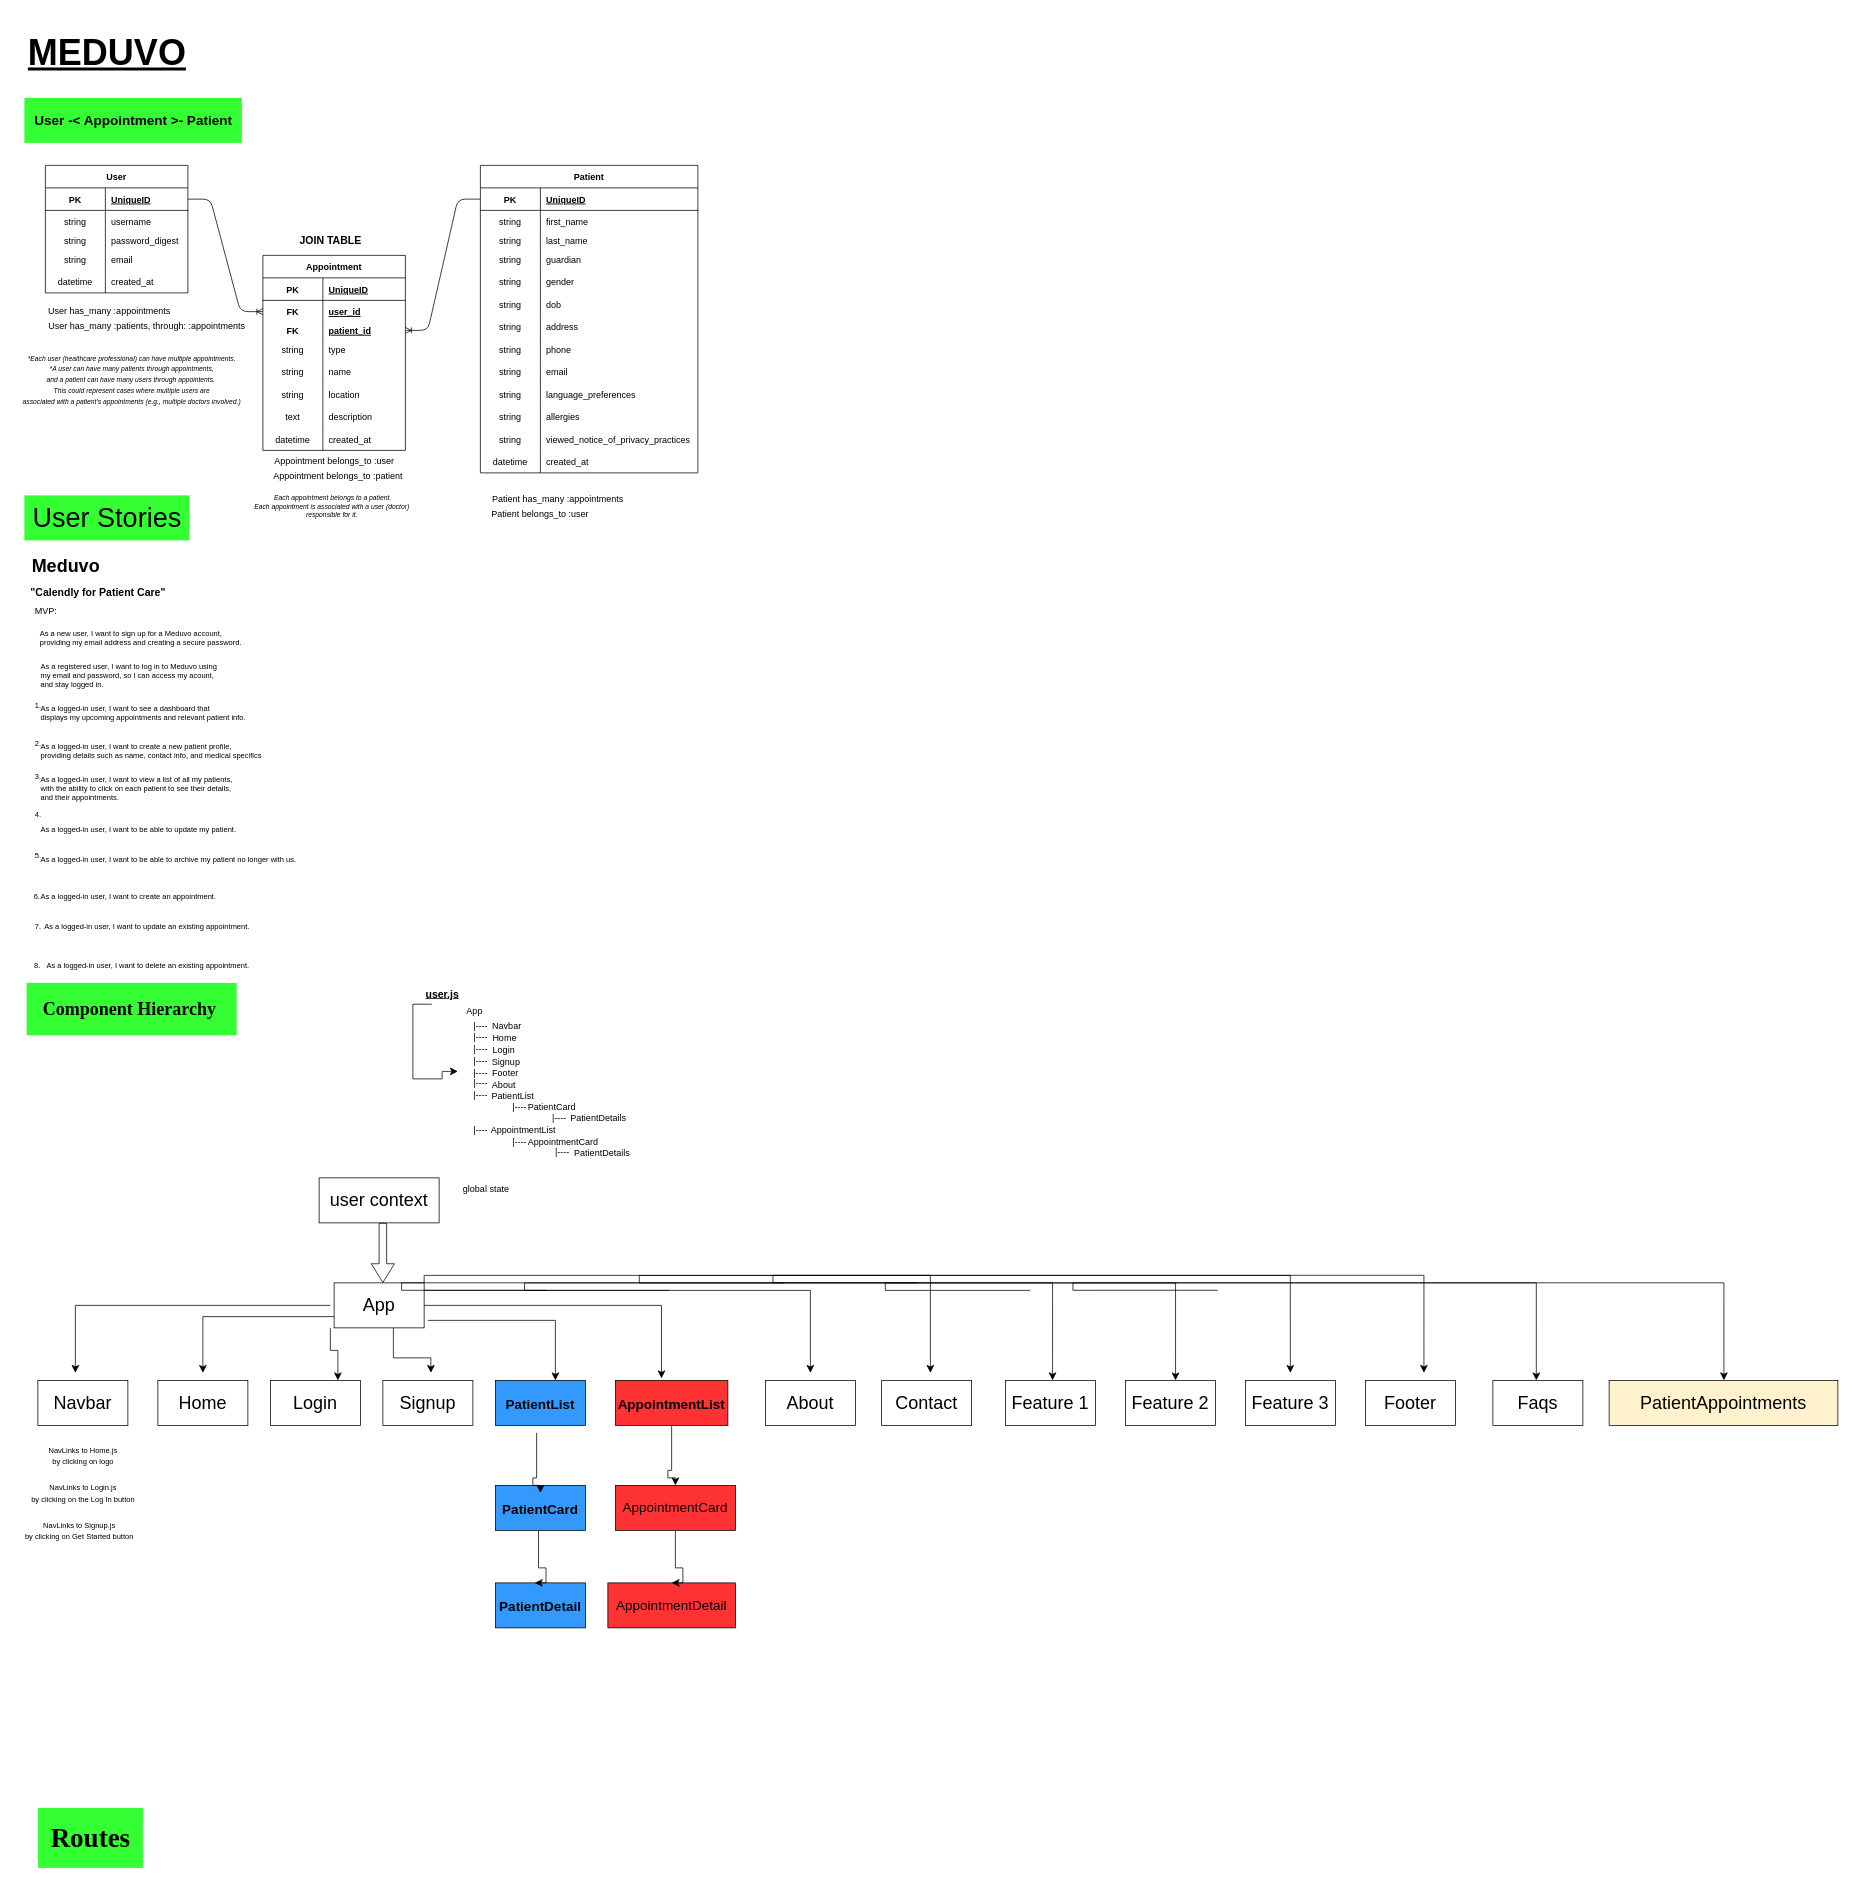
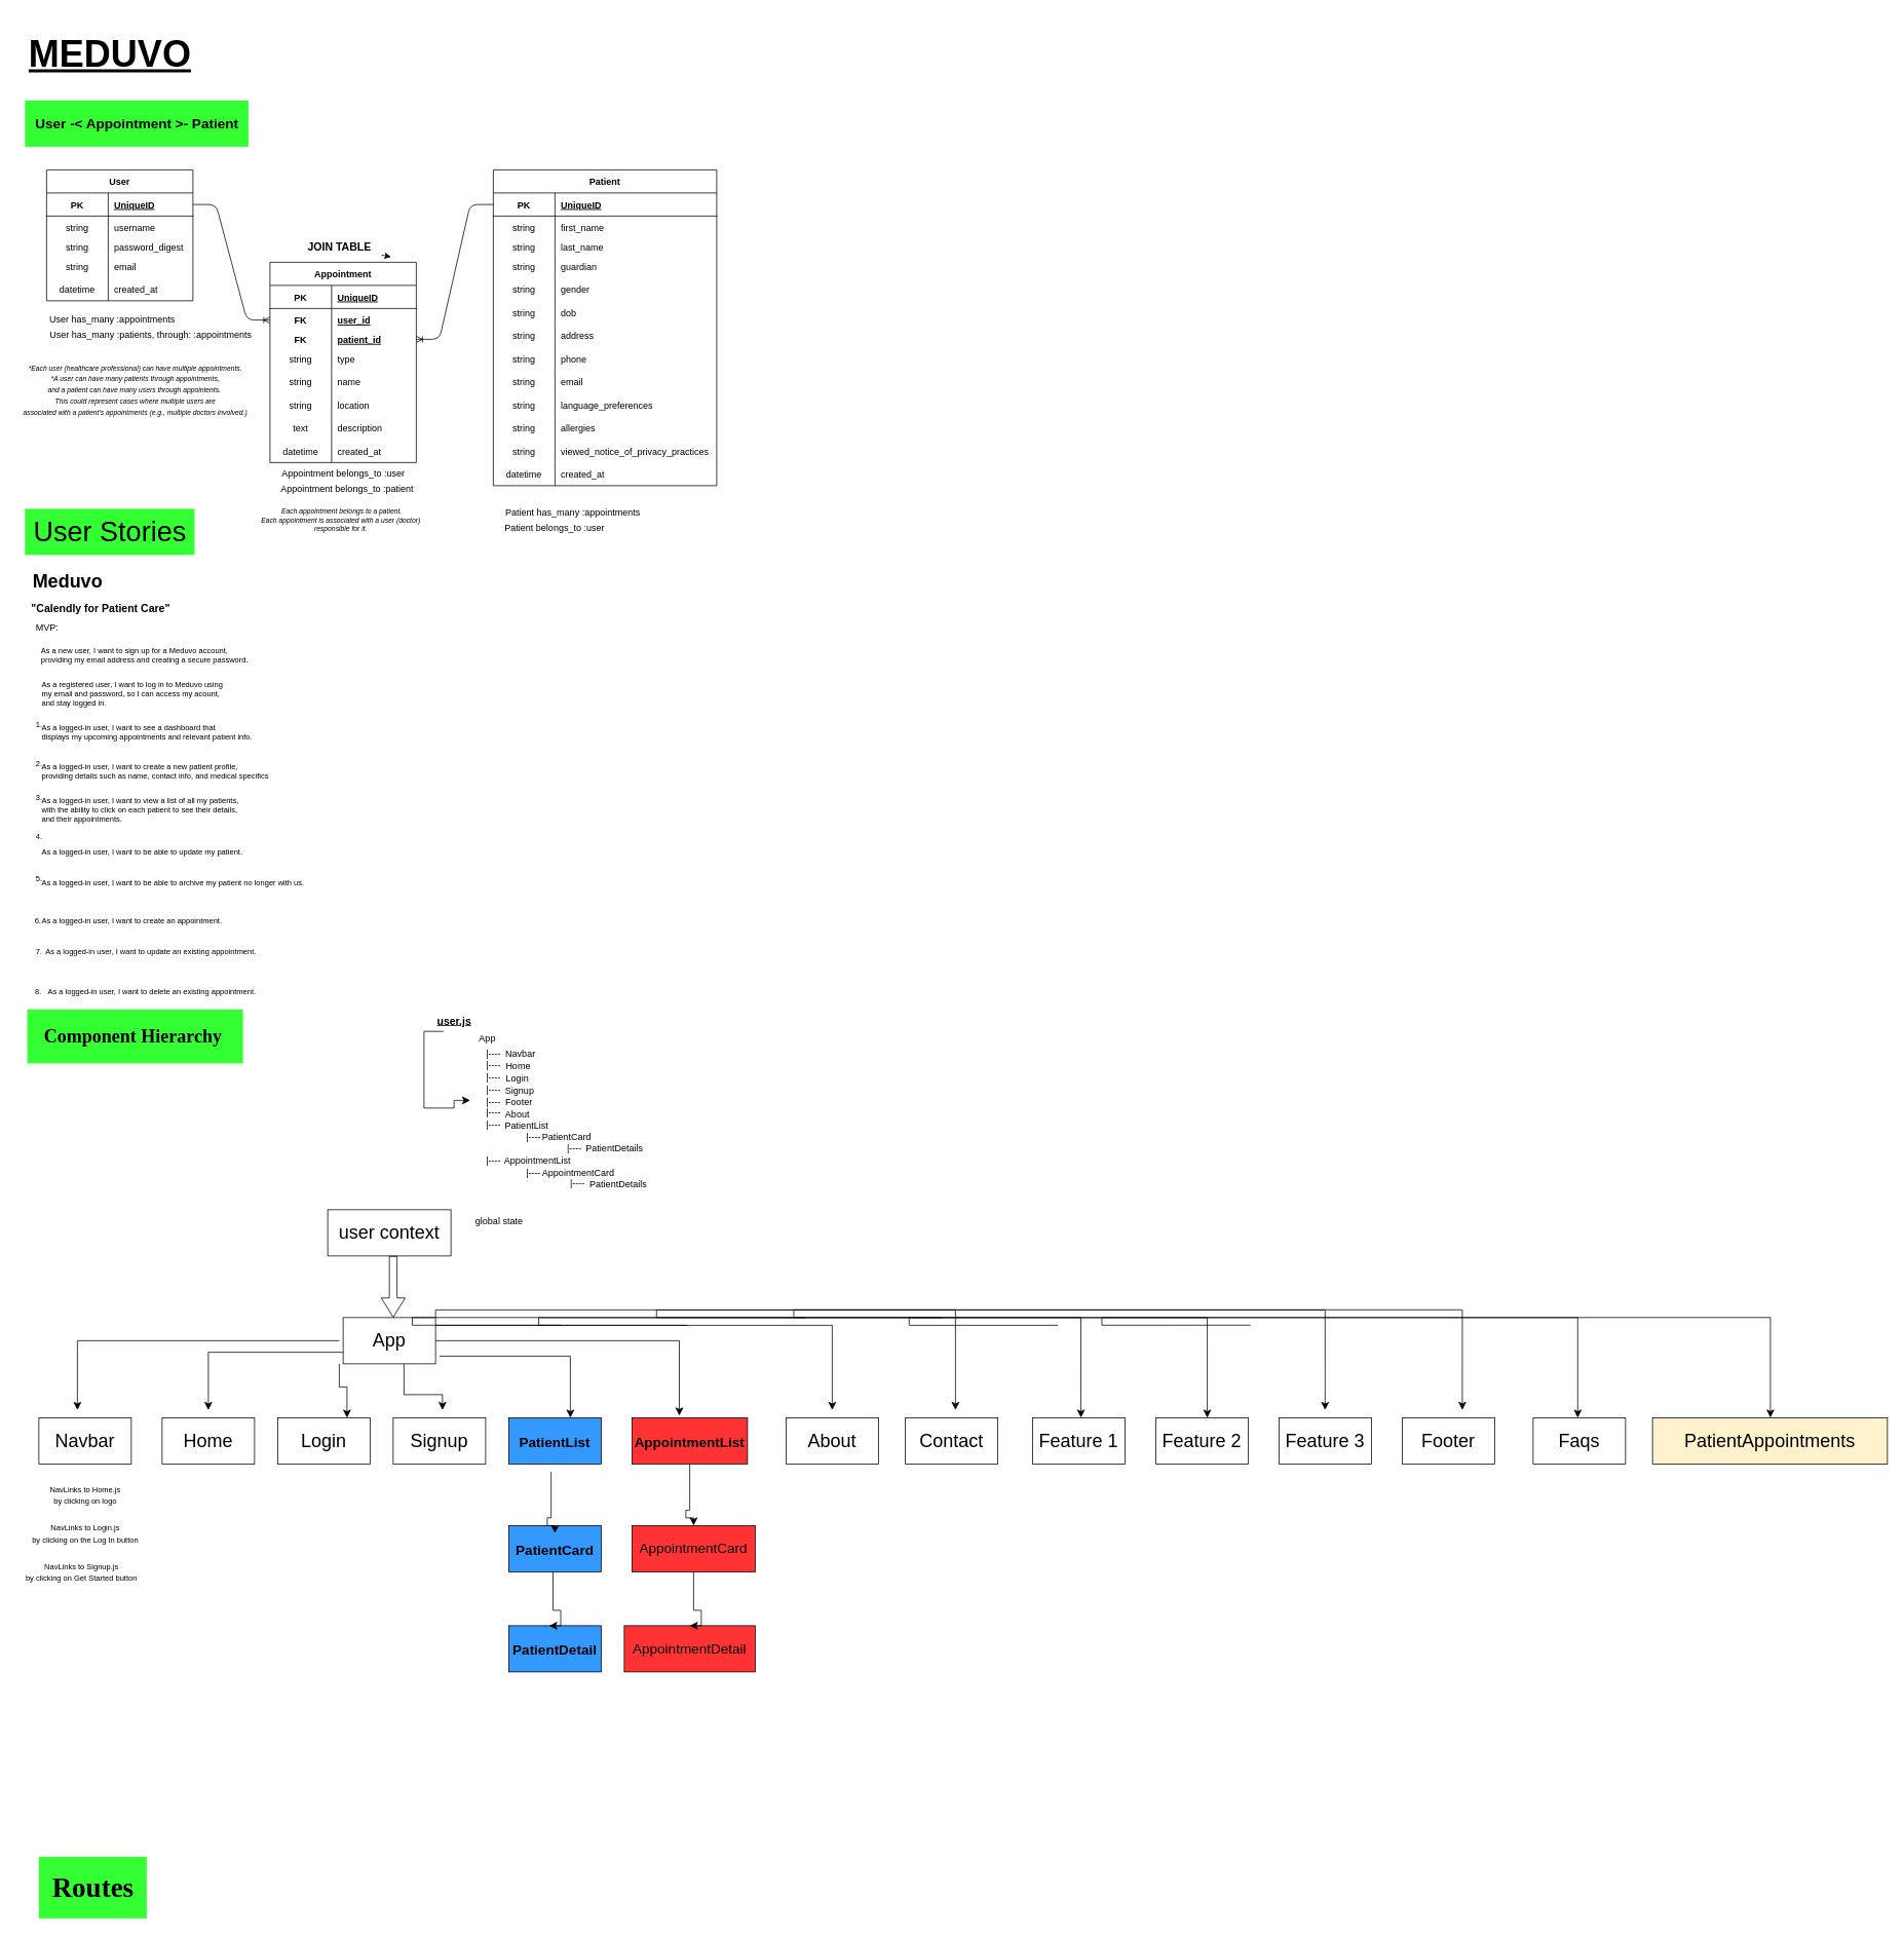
+ <mxCell id="94" value="" style="edgeStyle=none;orthogonalLoop=1;jettySize=auto;html=1;entryX=0.827;entryY=-0.027;entryDx=0;entryDy=0;entryPerimeter=0;" parent="1" source="93" target="60" edge="1"><mxGeometry width="100" relative="1" as="geometry"><mxPoint x="480" y="270" as="sourcePoint" /><mxPoint x="580" y="270" as="targetPoint" /><Array as="points" /></mxGeometry></mxCell>
